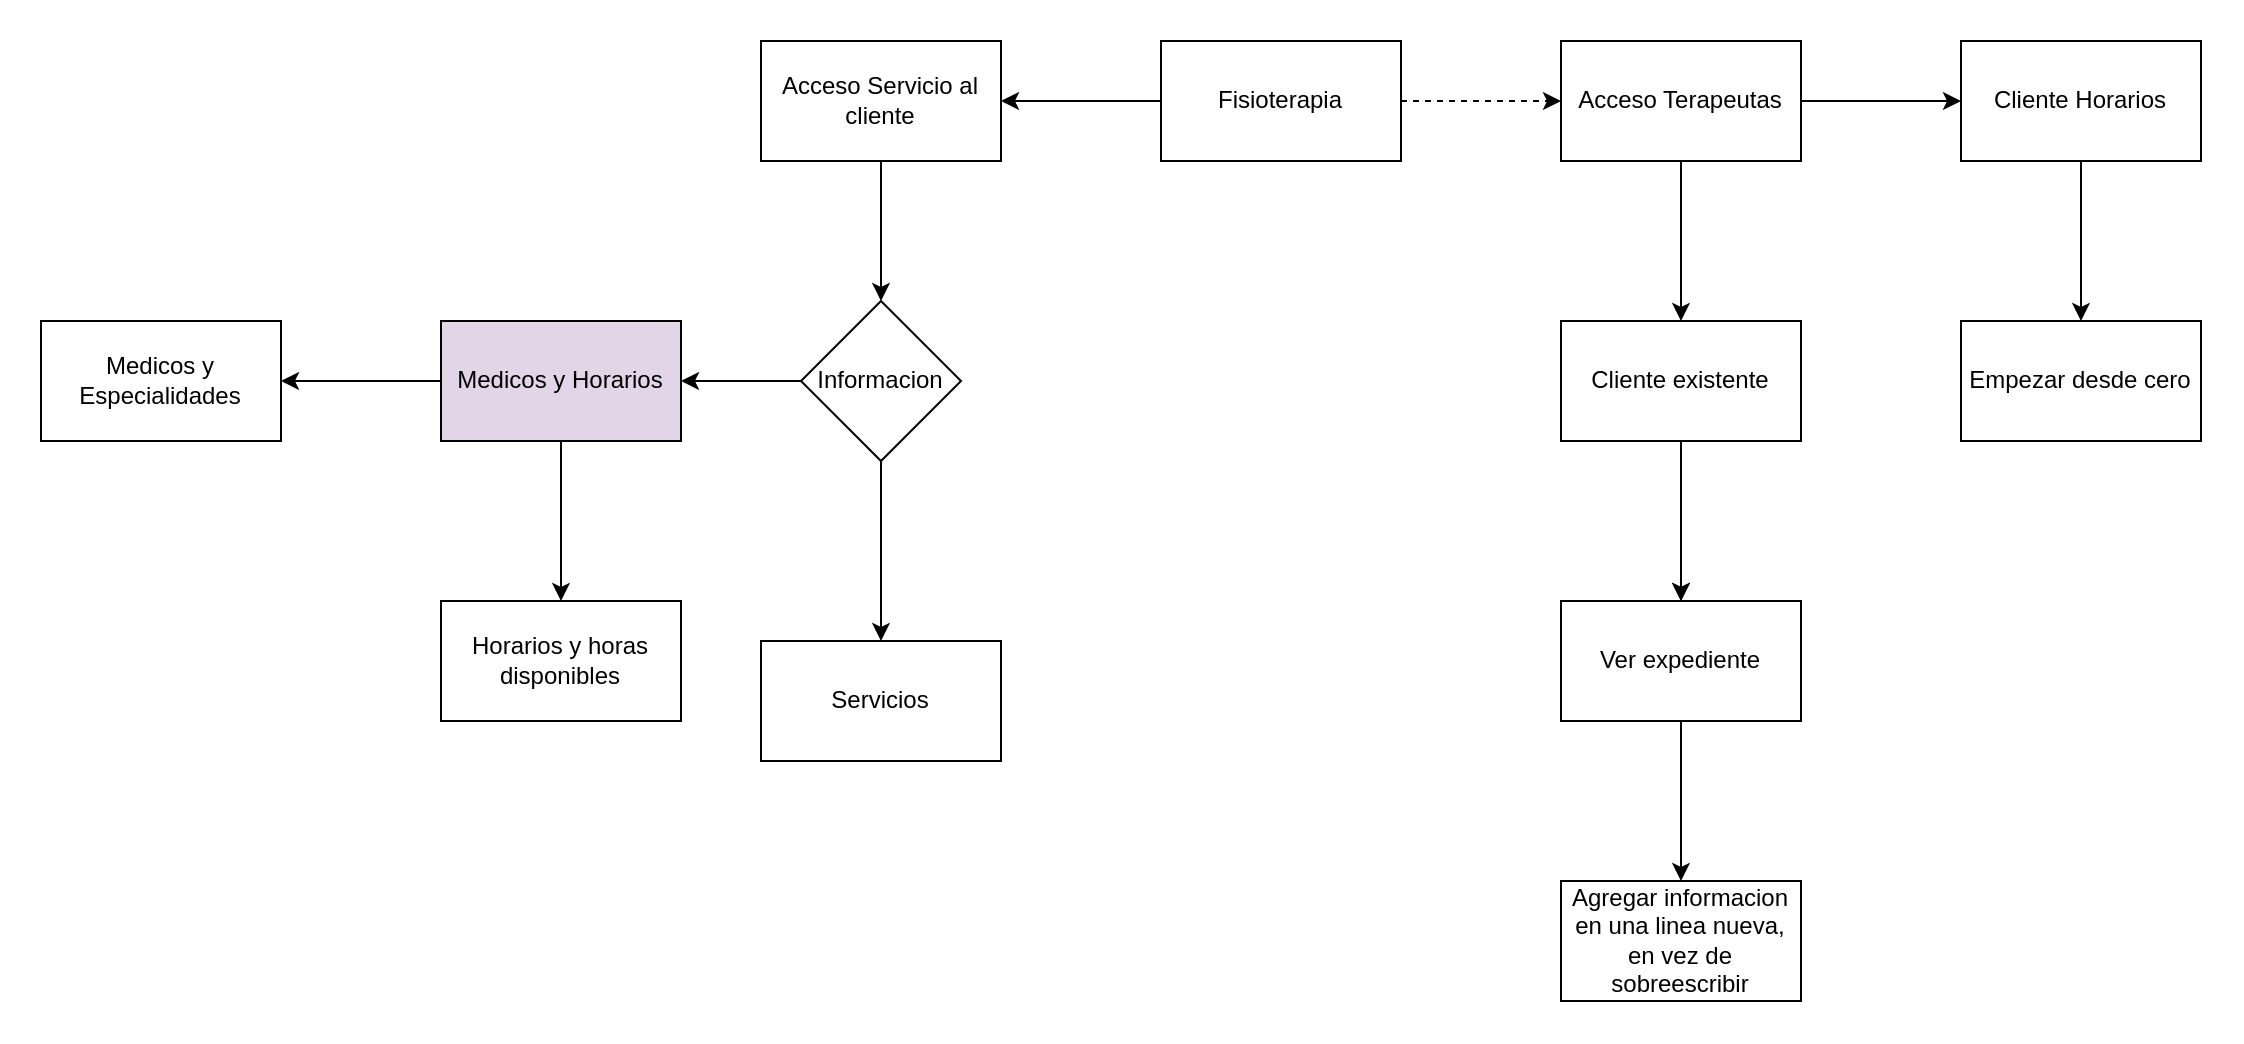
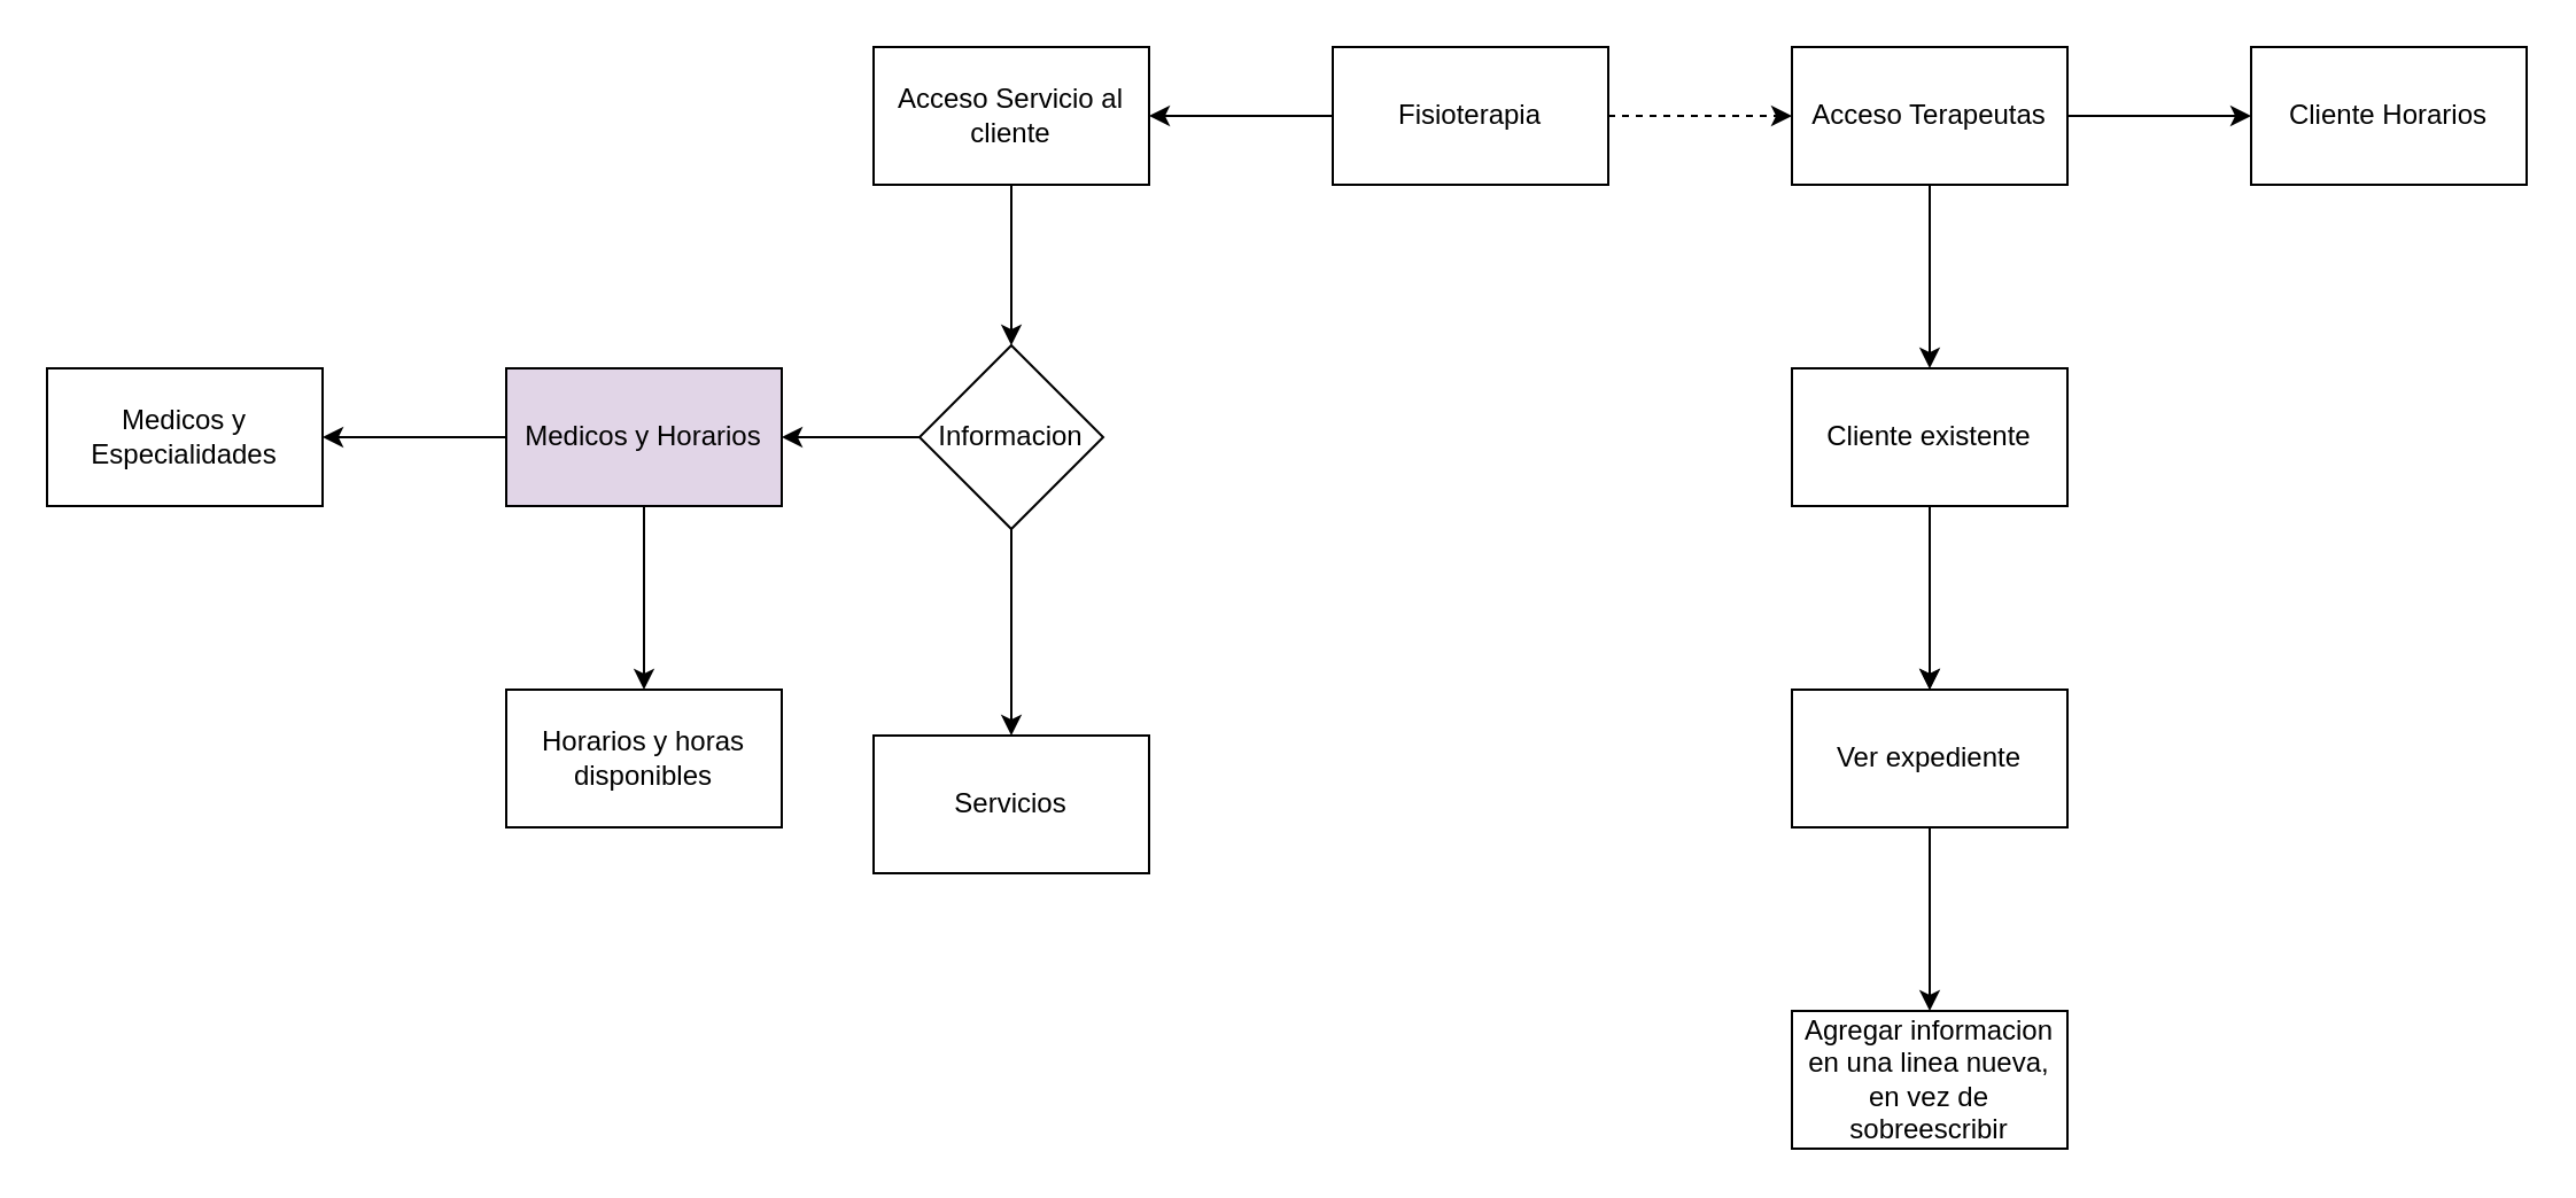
- <mxCell id="17" value="" style="edgeStyle=orthogonalEdgeStyle;rounded=0;orthogonalLoop=1;jettySize=auto;html=1;" edge="1" parent="1" source="18" target="19"><mxGeometry relative="1" as="geometry" /></mxCell>
- <mxCell id="19" value="Empezar desde cero" style="rounded=0;whiteSpace=wrap;html=1;" vertex="1" parent="1"><mxGeometry x="980" y="160" width="120" height="60" as="geometry" /></mxCell>
